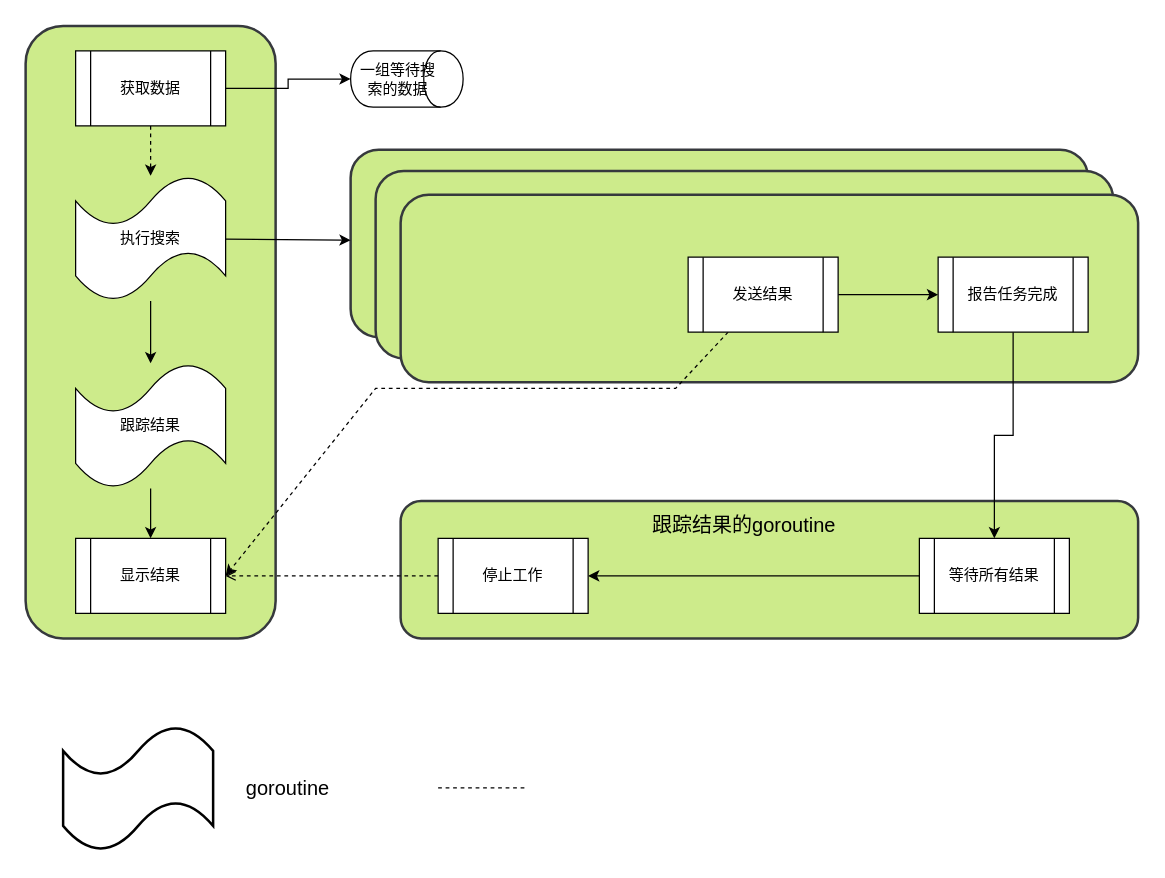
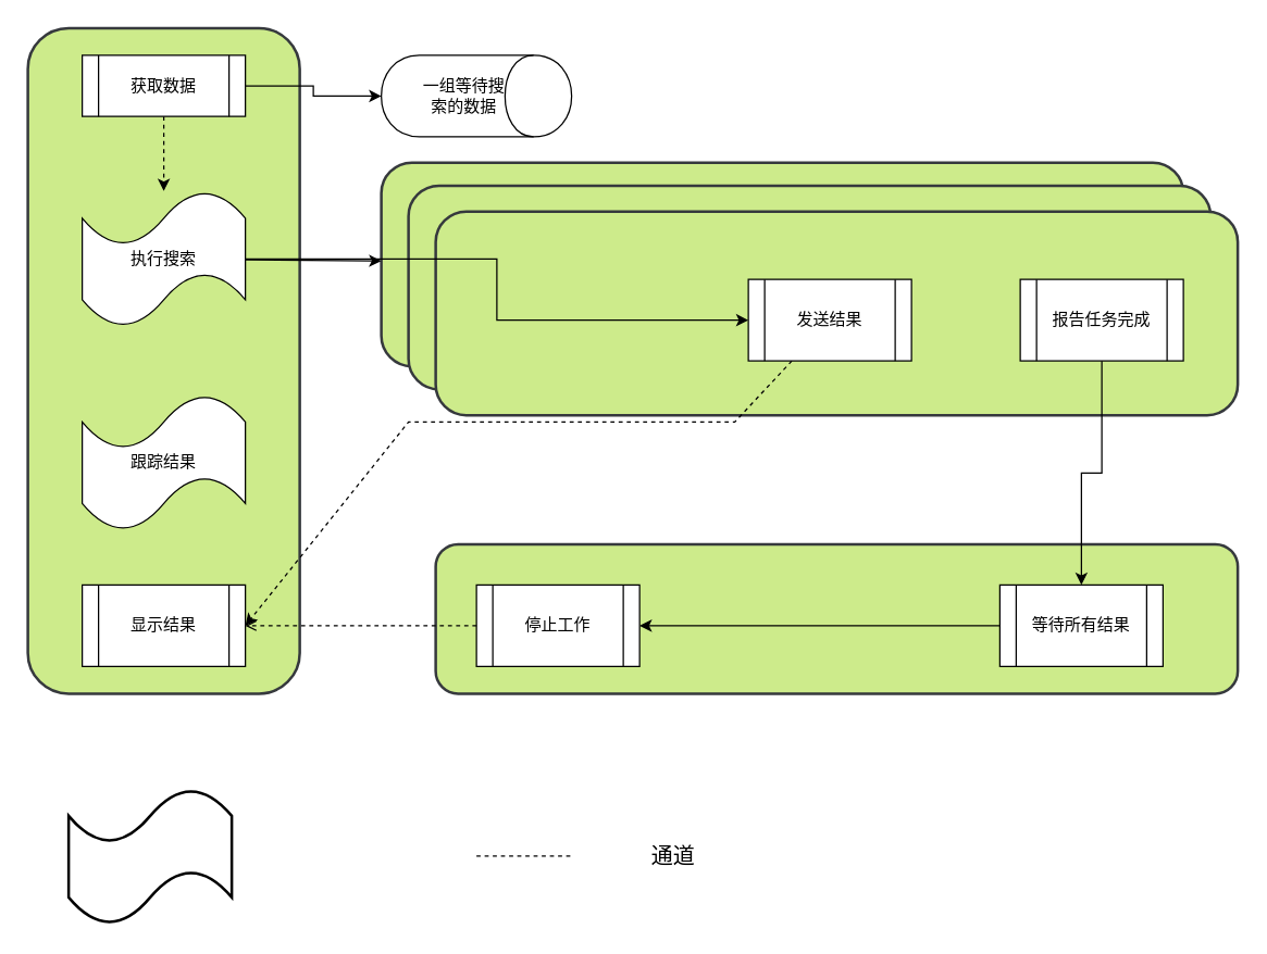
- <mxCell id="16" value="一组等待搜&lt;br&gt;索的数据" style="shape=cylinder;whiteSpace=wrap;html=1;boundedLbl=1;backgroundOutline=1;direction=south;" vertex="1" parent="1"><mxGeometry x="280" y="40" width="90" height="45" as="geometry" /></mxCell>
+ <mxCell id="16" value="一组等待搜&lt;br&gt;索的数据" style="shape=cylinder;whiteSpace=wrap;html=1;boundedLbl=1;backgroundOutline=1;direction=south;" vertex="1" parent="1"><mxGeometry x="280" y="40" width="140" height="60" as="geometry" /></mxCell>
- <mxCell id="9" value="获取数据" style="shape=process;whiteSpace=wrap;html=1;backgroundOutline=1;" vertex="1" parent="1"><mxGeometry x="60" y="40" width="120" height="60" as="geometry" /></mxCell>
+ <mxCell id="9" value="获取数据" style="shape=process;whiteSpace=wrap;html=1;backgroundOutline=1;" vertex="1" parent="1"><mxGeometry x="60" y="40" width="120" height="45" as="geometry" /></mxCell>
- <mxCell id="17" value="" style="edgeStyle=orthogonalEdgeStyle;rounded=0;orthogonalLoop=1;jettySize=auto;html=1;" edge="1" parent="1" source="19" target="21"><mxGeometry relative="1" as="geometry" /></mxCell>
- <mxCell id="10" value="" style="edgeStyle=orthogonalEdgeStyle;rounded=0;orthogonalLoop=1;jettySize=auto;html=1;" edge="1" parent="1" source="12" target="14"><mxGeometry relative="1" as="geometry" /></mxCell>
+ <mxCell id="10" value="" style="edgeStyle=orthogonalEdgeStyle;rounded=0;orthogonalLoop=1;jettySize=auto;html=1;" edge="1" parent="1" source="12" target="19"><mxGeometry relative="1" as="geometry" /></mxCell>
- <mxCell id="13" value="" style="edgeStyle=orthogonalEdgeStyle;rounded=0;orthogonalLoop=1;jettySize=auto;html=1;" edge="1" parent="1" source="14" target="15"><mxGeometry relative="1" as="geometry" /></mxCell>
- <mxCell id="26" value="&lt;font style=&quot;font-size: 16px&quot;&gt;跟踪结果的goroutine&lt;/font&gt;" style="text;html=1;strokeColor=none;fillColor=none;align=center;verticalAlign=middle;whiteSpace=wrap;rounded=0;sketch=0;" vertex="1" parent="1"><mxGeometry x="490" y="409" width="210" height="20" as="geometry" /></mxCell>
- <mxCell id="28" value="&lt;font style=&quot;font-size: 16px&quot;&gt;goroutine&lt;/font&gt;" style="text;html=1;strokeColor=none;fillColor=none;align=center;verticalAlign=middle;whiteSpace=wrap;rounded=0;sketch=0;" vertex="1" parent="1"><mxGeometry x="210" y="620" width="40" height="20" as="geometry" /></mxCell>
+ <mxCell id="30" value="&lt;span style=&quot;font-size: 16px&quot;&gt;通道&lt;/span&gt;" style="text;html=1;strokeColor=none;fillColor=none;align=center;verticalAlign=middle;whiteSpace=wrap;rounded=0;sketch=0;" vertex="1" parent="1"><mxGeometry x="475" y="620" width="40" height="20" as="geometry" /></mxCell>
